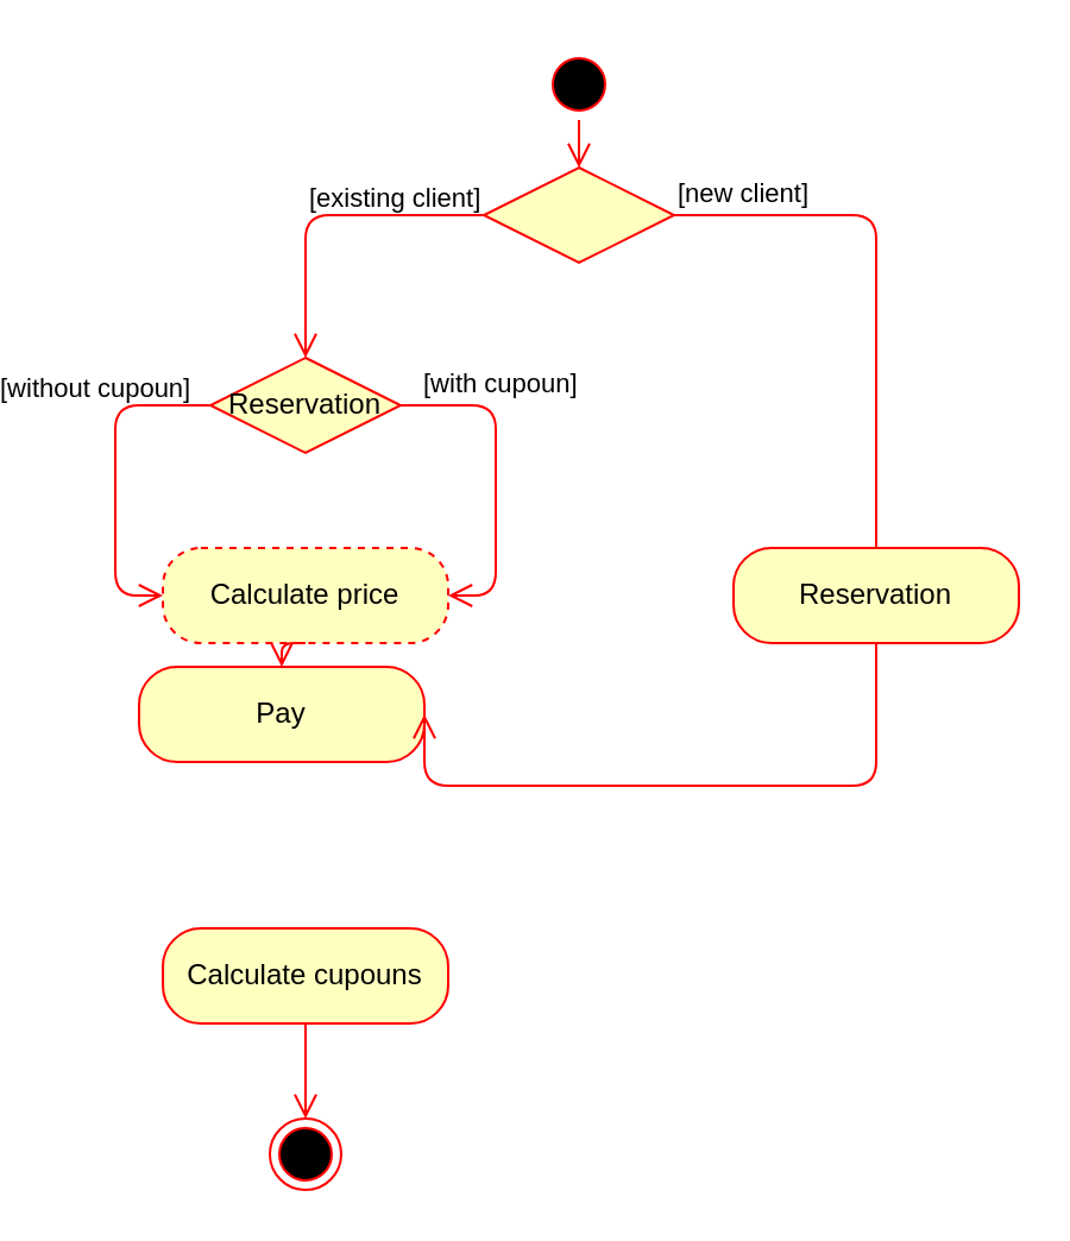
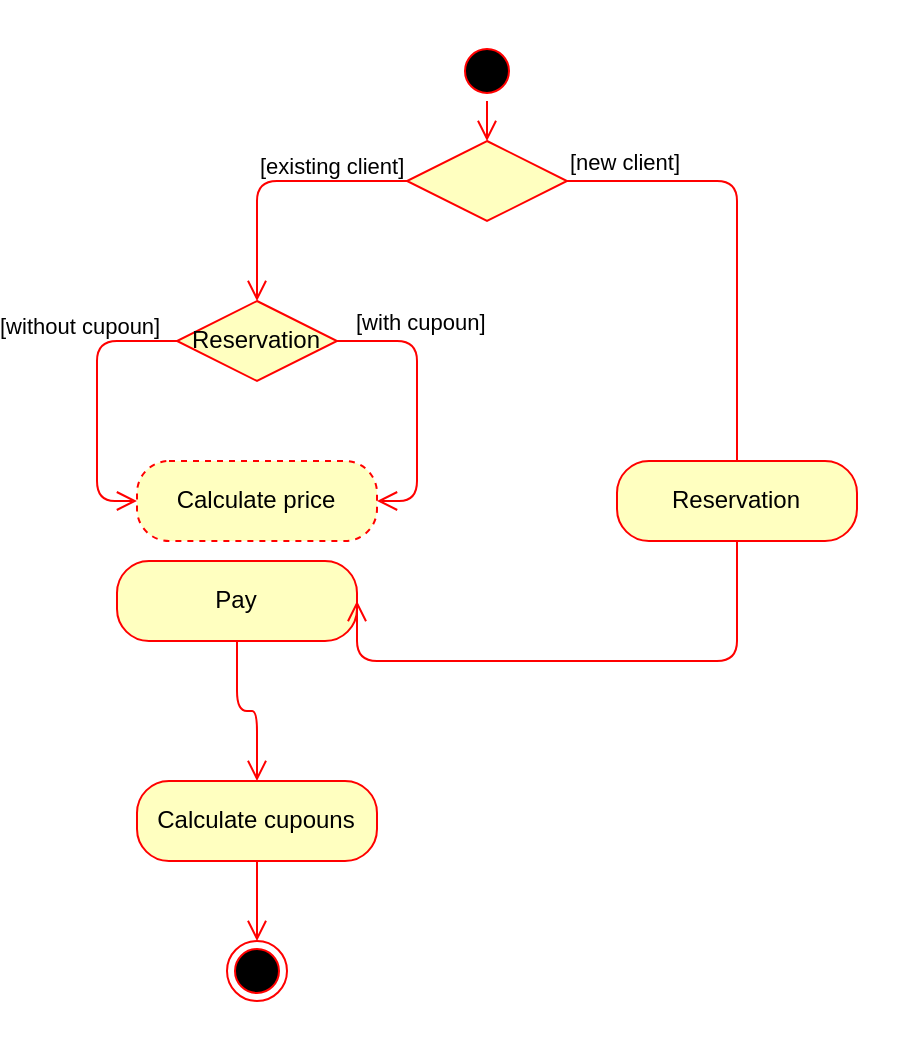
- <mxCell id="9" value="" style="edgeStyle=orthogonalEdgeStyle;html=1;verticalAlign=bottom;endArrow=open;endSize=8;strokeColor=#ff0000;exitX=0.5;exitY=1;exitDx=0;exitDy=0;entryX=0.5;entryY=0;entryDx=0;entryDy=0;" edge="1" source="8" parent="1" target="10"><mxGeometry relative="1" as="geometry"><mxPoint x="215" y="610" as="targetPoint" /></mxGeometry></mxCell>
+ <mxCell id="11" value="" style="edgeStyle=orthogonalEdgeStyle;html=1;verticalAlign=bottom;endArrow=open;endSize=8;strokeColor=#ff0000;entryX=0.5;entryY=0;entryDx=0;entryDy=0;" edge="1" source="10" parent="1" target="14"><mxGeometry relative="1" as="geometry"><mxPoint x="100" y="830" as="targetPoint" /></mxGeometry></mxCell>
